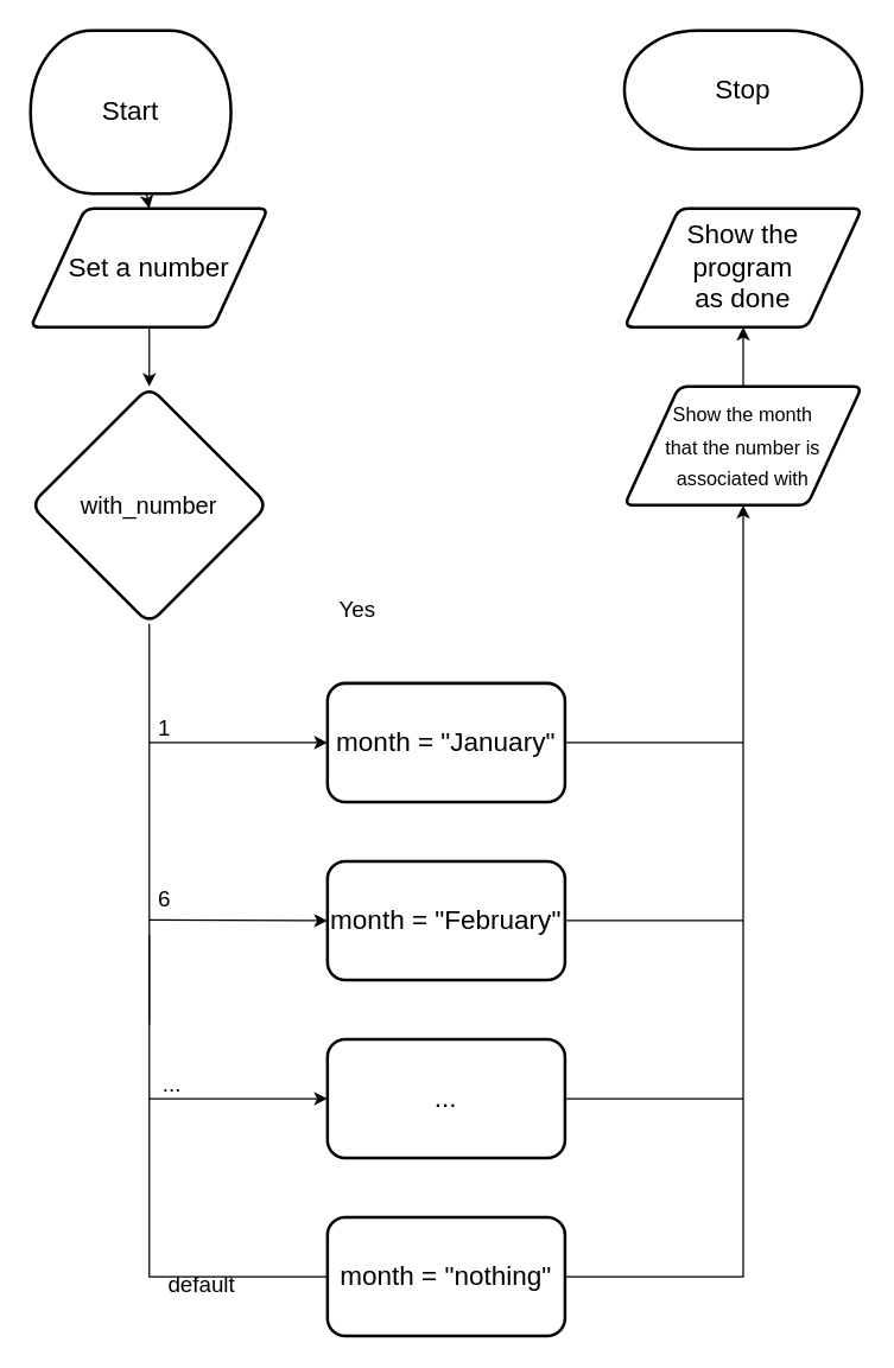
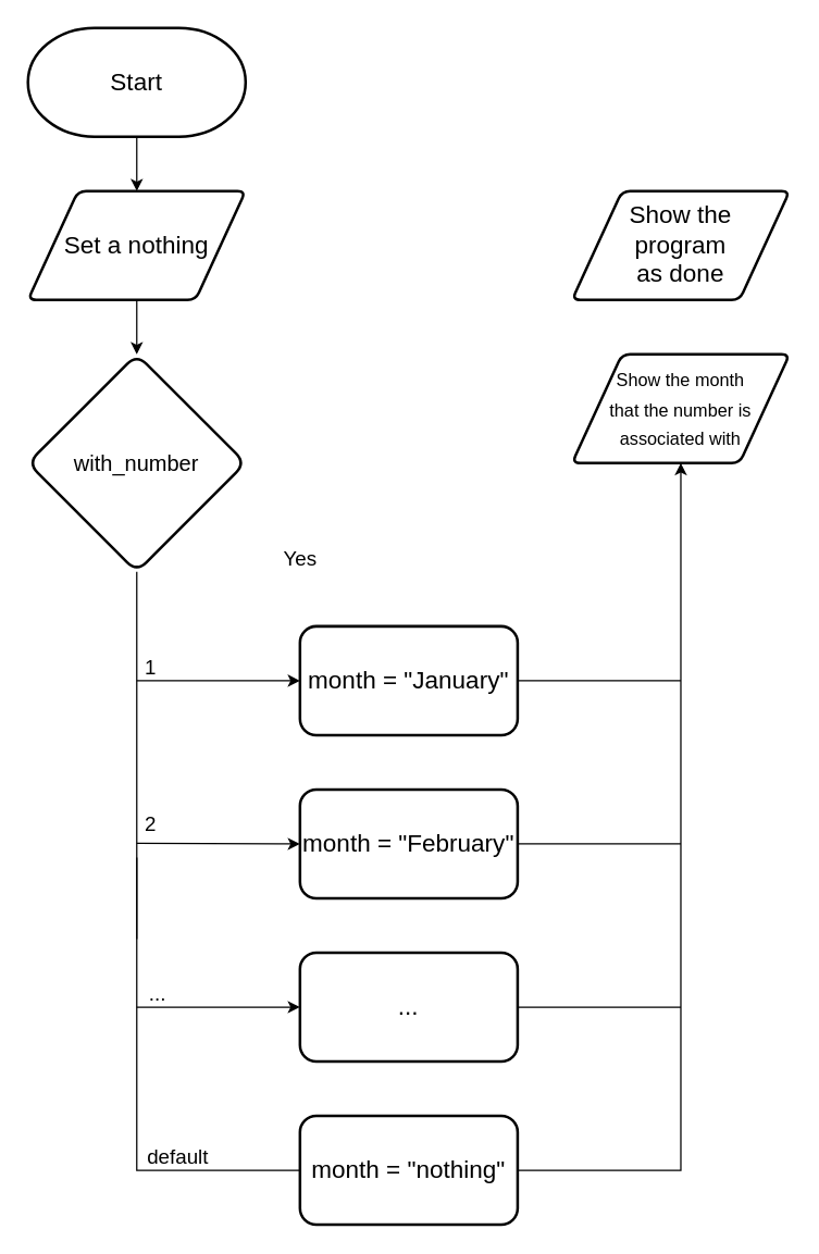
- <mxCell id="4" value="&lt;font style=&quot;font-size: 18px&quot;&gt;Stop&lt;/font&gt;" style="strokeWidth=2;html=1;shape=mxgraph.flowchart.terminator;whiteSpace=wrap;" parent="1" vertex="1"><mxGeometry x="420" width="160" height="80" as="geometry" y="20" /></mxCell>
- <mxCell id="3" value="&lt;font style=&quot;font-size: 18px&quot;&gt;Start&lt;/font&gt;" style="strokeWidth=2;html=1;shape=mxgraph.flowchart.terminator;whiteSpace=wrap;" parent="1" vertex="1"><mxGeometry x="20" y="20" width="135" height="110" as="geometry" /></mxCell>
+ <mxCell id="3" value="&lt;font style=&quot;font-size: 18px&quot;&gt;Start&lt;/font&gt;" style="strokeWidth=2;html=1;shape=mxgraph.flowchart.terminator;whiteSpace=wrap;" parent="1" vertex="1"><mxGeometry width="160" height="80" as="geometry" x="20" y="20" /></mxCell>
- <mxCell id="13" value="Set a number" style="shape=parallelogram;html=1;strokeWidth=2;perimeter=parallelogramPerimeter;whiteSpace=wrap;rounded=1;arcSize=12;size=0.23;fontSize=18;" parent="1" vertex="1"><mxGeometry y="140" width="160" height="80" as="geometry" x="20" /></mxCell>
+ <mxCell id="13" value="Set a nothing" style="shape=parallelogram;html=1;strokeWidth=2;perimeter=parallelogramPerimeter;whiteSpace=wrap;rounded=1;arcSize=12;size=0.23;fontSize=18;" parent="1" vertex="1"><mxGeometry y="140" width="160" height="80" as="geometry" x="20" /></mxCell>
- <mxCell id="26" style="edgeStyle=none;html=1;entryX=0.5;entryY=1;entryDx=0;entryDy=0;fontSize=18;" edge="1" parent="1" source="27" target="6"><mxGeometry relative="1" as="geometry" /></mxCell>
- <mxCell id="9" value="&lt;font style=&quot;font-size: 15px&quot;&gt;Yes&lt;/font&gt;" style="text;html=1;align=center;verticalAlign=middle;resizable=0;points=[];autosize=1;strokeColor=none;fillColor=none;fontSize=8;fontFamily=Helvetica;fontColor=default;" parent="1" vertex="1"><mxGeometry x="220" y="400" width="40" height="20" as="geometry" /></mxCell>
+ <mxCell id="9" value="&lt;font style=&quot;font-size: 15px&quot;&gt;Yes&lt;/font&gt;" style="text;html=1;align=center;verticalAlign=middle;resizable=0;points=[];autosize=1;strokeColor=none;fillColor=none;fontSize=8;fontFamily=Helvetica;fontColor=default;" parent="1" vertex="1"><mxGeometry x="200" y="400" width="40" height="20" as="geometry" /></mxCell>
- <mxCell id="18" value="&lt;font style=&quot;font-size: 15px&quot;&gt;6&lt;/font&gt;" style="text;html=1;align=center;verticalAlign=middle;resizable=0;points=[];autosize=1;strokeColor=none;fillColor=none;fontSize=8;" parent="1" vertex="1"><mxGeometry x="100" y="595" width="20" height="20" as="geometry" /></mxCell>
+ <mxCell id="18" value="&lt;font style=&quot;font-size: 15px&quot;&gt;2&lt;/font&gt;" style="text;html=1;align=center;verticalAlign=middle;resizable=0;points=[];autosize=1;strokeColor=none;fillColor=none;fontSize=8;" parent="1" vertex="1"><mxGeometry x="100" y="595" width="20" height="20" as="geometry" /></mxCell>
- <mxCell id="24" value="&lt;font style=&quot;font-size: 15px&quot;&gt;default&lt;/font&gt;" style="text;html=1;align=center;verticalAlign=middle;resizable=0;points=[];autosize=1;strokeColor=none;fillColor=none;fontSize=8;" vertex="1" parent="1"><mxGeometry x="105" y="855" width="60" height="20" as="geometry" /></mxCell>
+ <mxCell id="24" value="&lt;font style=&quot;font-size: 15px&quot;&gt;default&lt;/font&gt;" style="text;html=1;align=center;verticalAlign=middle;resizable=0;points=[];autosize=1;strokeColor=none;fillColor=none;fontSize=8;" vertex="1" parent="1"><mxGeometry x="100" y="840" width="60" height="20" as="geometry" /></mxCell>
